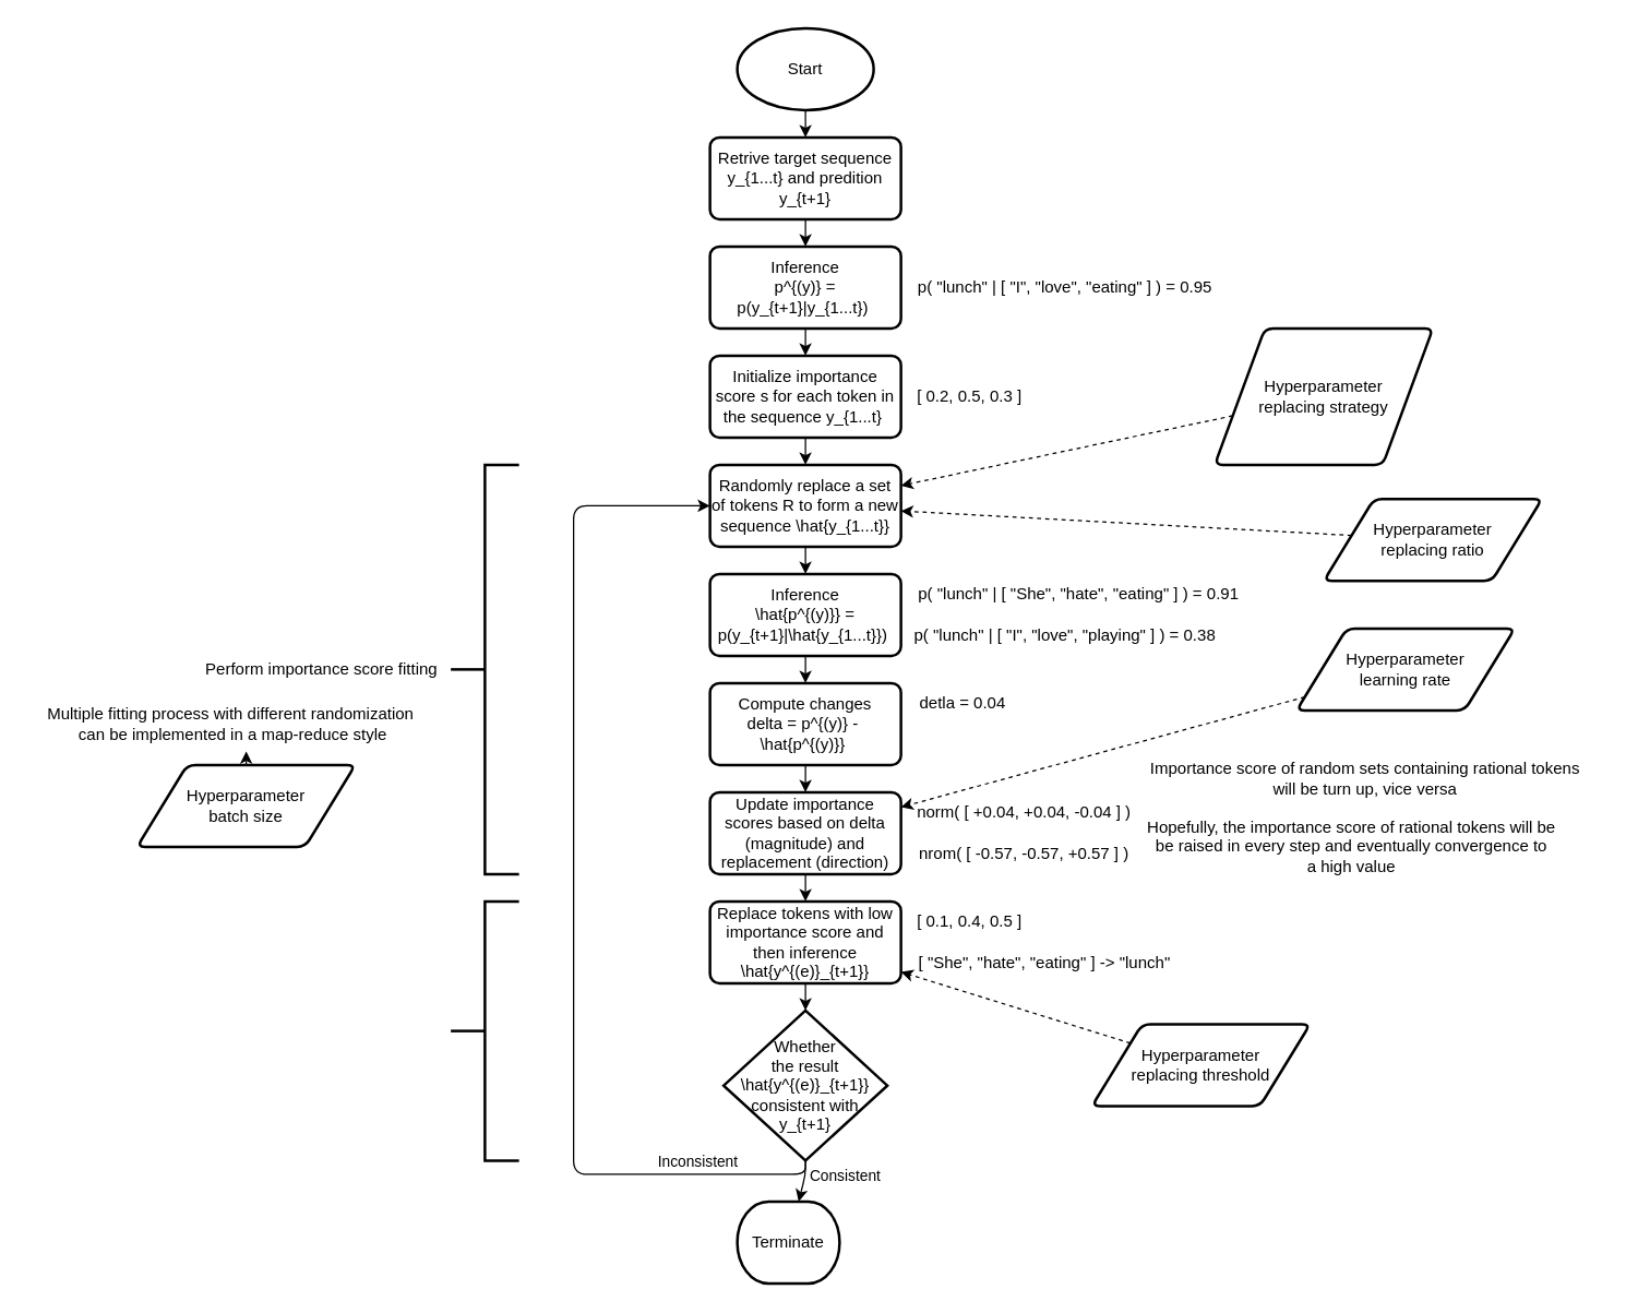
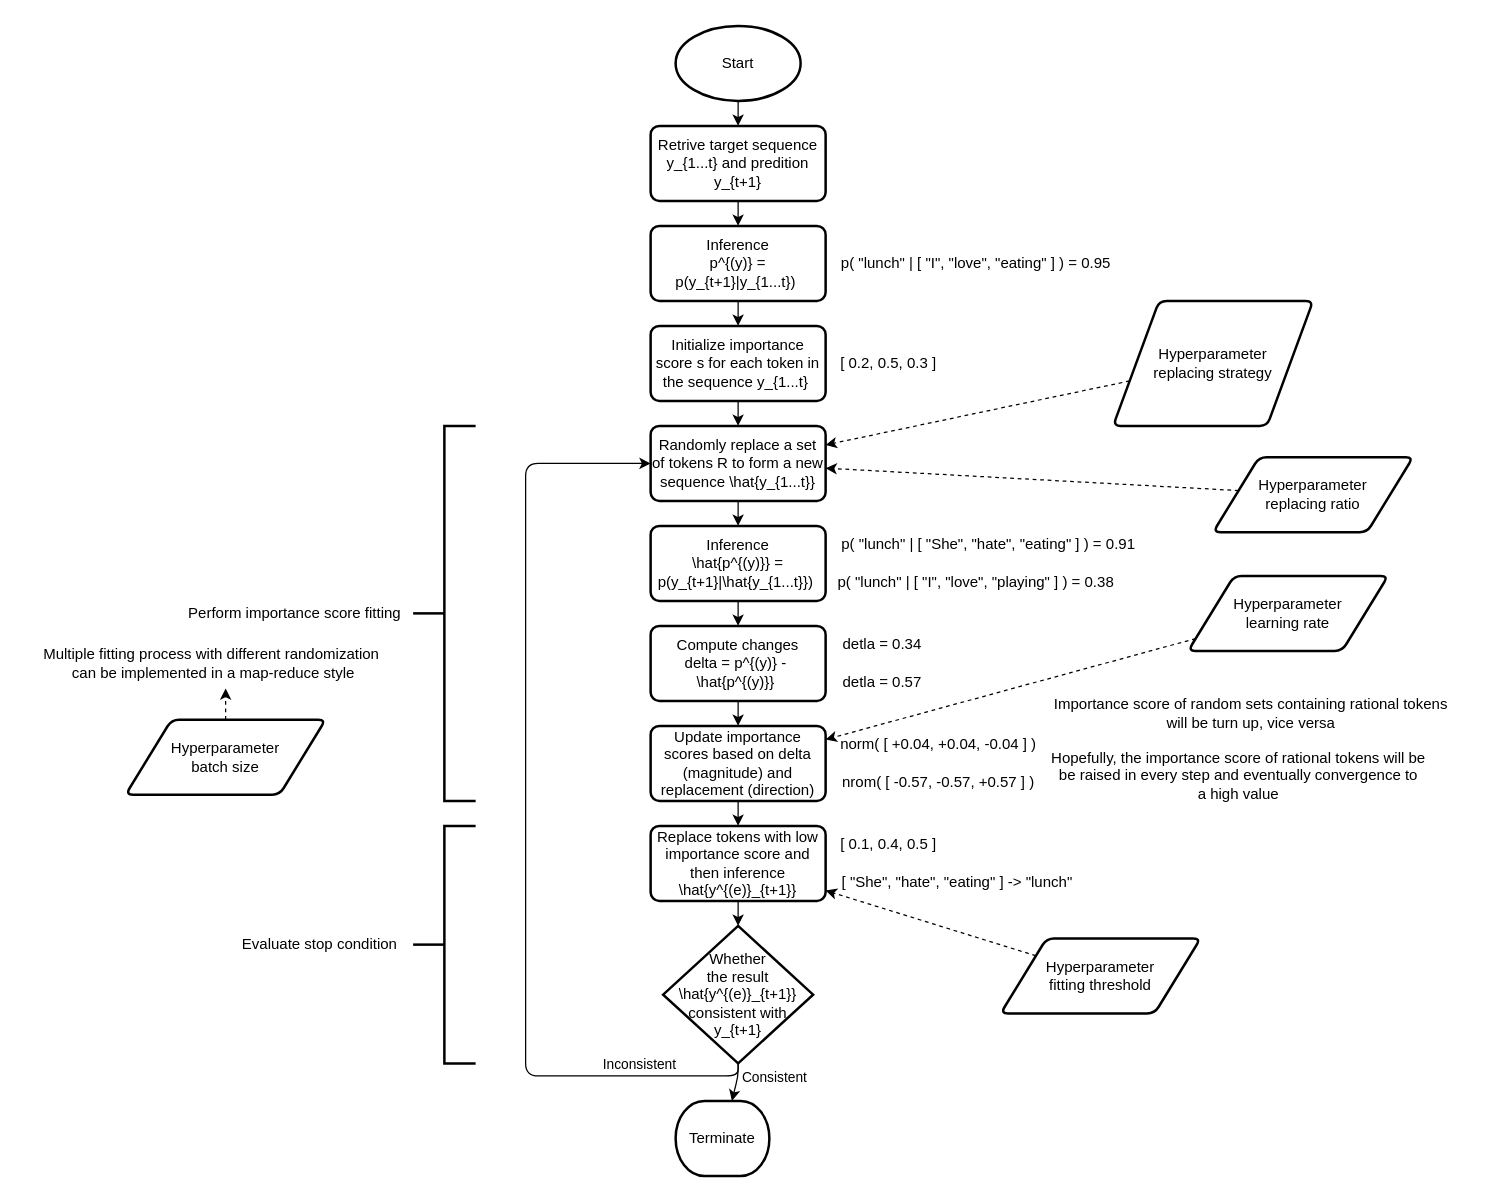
- <mxCell id="49" value="detla = 0.04" style="text;html=1;align=center;verticalAlign=middle;resizable=0;points=[];autosize=1;strokeColor=none;fillColor=none;" vertex="1" parent="1"><mxGeometry x="660" y="500" width="90" height="30" as="geometry" /></mxCell>
+ <mxCell id="49" value="detla = 0.34" style="text;html=1;align=center;verticalAlign=middle;resizable=0;points=[];autosize=1;strokeColor=none;fillColor=none;" vertex="1" parent="1"><mxGeometry x="660" y="500" width="90" height="30" as="geometry" /></mxCell>
+ <mxCell id="50" value="detla = 0.57" style="text;html=1;align=center;verticalAlign=middle;resizable=0;points=[];autosize=1;strokeColor=none;fillColor=none;" vertex="1" parent="1"><mxGeometry x="660" y="530" width="90" height="30" as="geometry" /></mxCell>
- <mxCell id="40" value="Hyperparameter&lt;br&gt;batch size" style="shape=parallelogram;html=1;strokeWidth=2;perimeter=parallelogramPerimeter;whiteSpace=wrap;rounded=1;arcSize=12;size=0.23;" parent="1" vertex="1"><mxGeometry x="100" y="560" width="160" height="60" as="geometry" /></mxCell>
+ <mxCell id="40" value="Hyperparameter&lt;br&gt;batch size" style="shape=parallelogram;html=1;strokeWidth=2;perimeter=parallelogramPerimeter;whiteSpace=wrap;rounded=1;arcSize=12;size=0.23;" parent="1" vertex="1"><mxGeometry x="100" y="575" width="160" height="60" as="geometry" /></mxCell>
+ <mxCell id="28" value="Evaluate stop condition" style="text;html=1;align=center;verticalAlign=middle;resizable=0;points=[];autosize=1;strokeColor=none;fillColor=none;" parent="1" vertex="1"><mxGeometry x="180" y="740" width="150" height="30" as="geometry" /></mxCell>
- <mxCell id="31" value="Hyperparameter&lt;br&gt;replacing threshold" style="shape=parallelogram;html=1;strokeWidth=2;perimeter=parallelogramPerimeter;whiteSpace=wrap;rounded=1;arcSize=12;size=0.23;" parent="1" vertex="1"><mxGeometry x="800" y="750" width="160" height="60" as="geometry" /></mxCell>
+ <mxCell id="31" value="Hyperparameter&lt;br&gt;fitting threshold" style="shape=parallelogram;html=1;strokeWidth=2;perimeter=parallelogramPerimeter;whiteSpace=wrap;rounded=1;arcSize=12;size=0.23;" parent="1" vertex="1"><mxGeometry x="800" y="750" width="160" height="60" as="geometry" /></mxCell>
